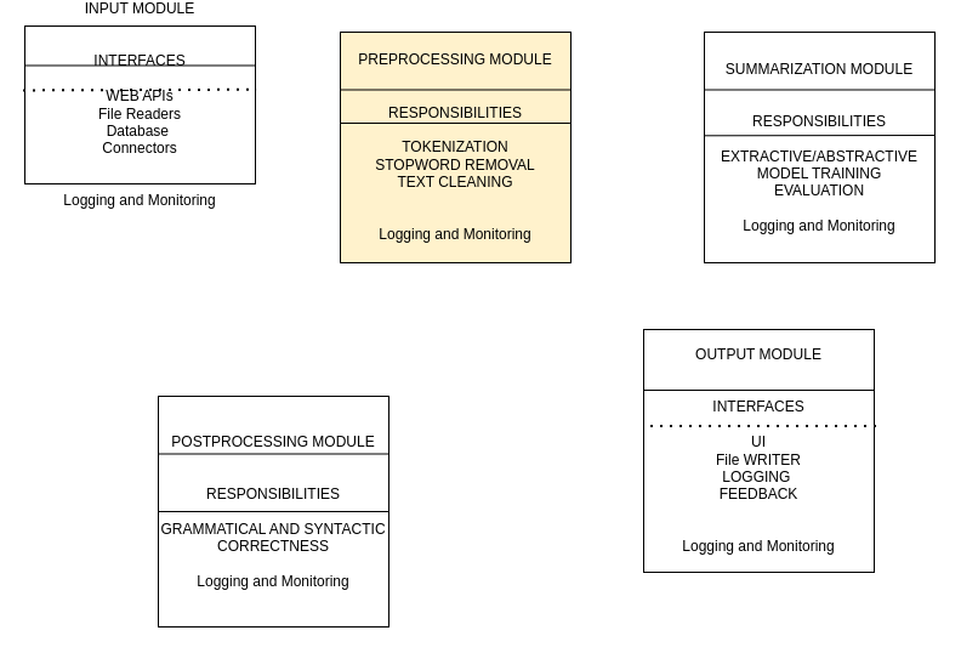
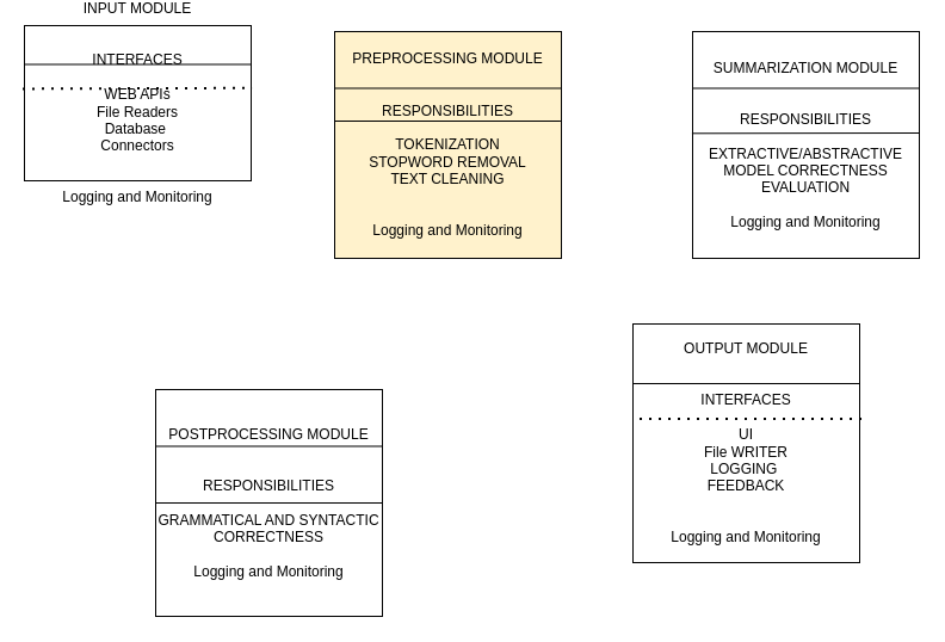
- <mxCell id="9" value="SUMMARIZATION MODULE&lt;br&gt;&lt;br&gt;&lt;br&gt;RESPONSIBILITIES&lt;br&gt;&lt;br&gt;EXTRACTIVE/ABSTRACTIVE&lt;br&gt;MODEL TRAINING&lt;br&gt;EVALUATION&lt;br&gt;&lt;br&gt;Logging and Monitoring" style="rounded=0;whiteSpace=wrap;html=1;" vertex="1" parent="1"><mxGeometry x="580" y="25" width="190" height="190" as="geometry" /></mxCell>
+ <mxCell id="9" value="SUMMARIZATION MODULE&lt;br&gt;&lt;br&gt;&lt;br&gt;RESPONSIBILITIES&lt;br&gt;&lt;br&gt;EXTRACTIVE/ABSTRACTIVE&lt;br&gt;MODEL CORRECTNESS&lt;br&gt;EVALUATION&lt;br&gt;&lt;br&gt;Logging and Monitoring" style="rounded=0;whiteSpace=wrap;html=1;" vertex="1" parent="1"><mxGeometry x="580" y="25" width="190" height="190" as="geometry" /></mxCell>
